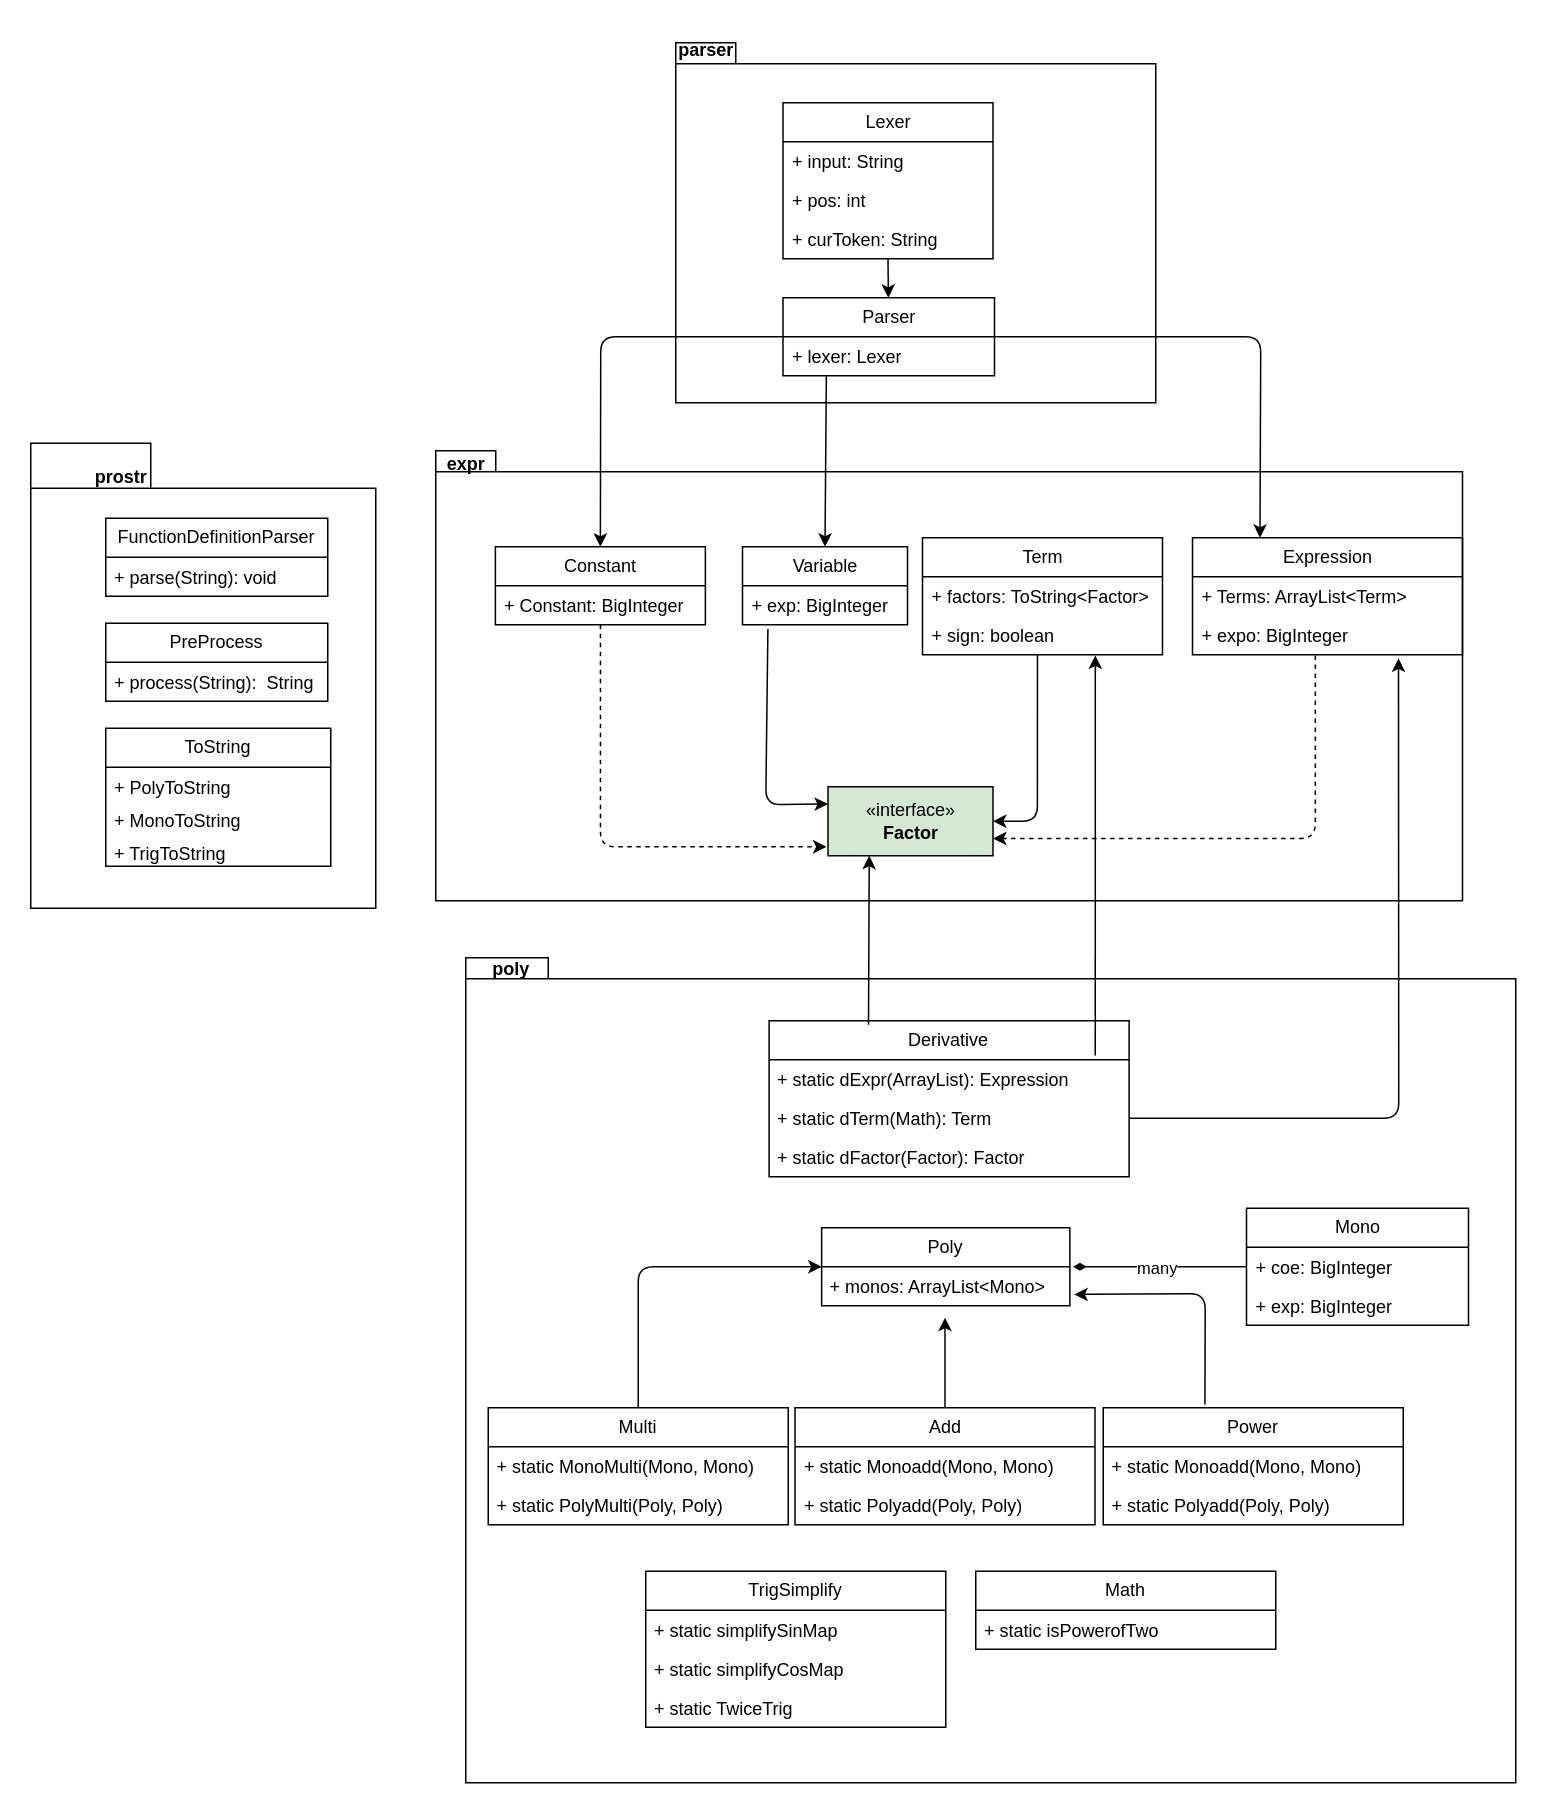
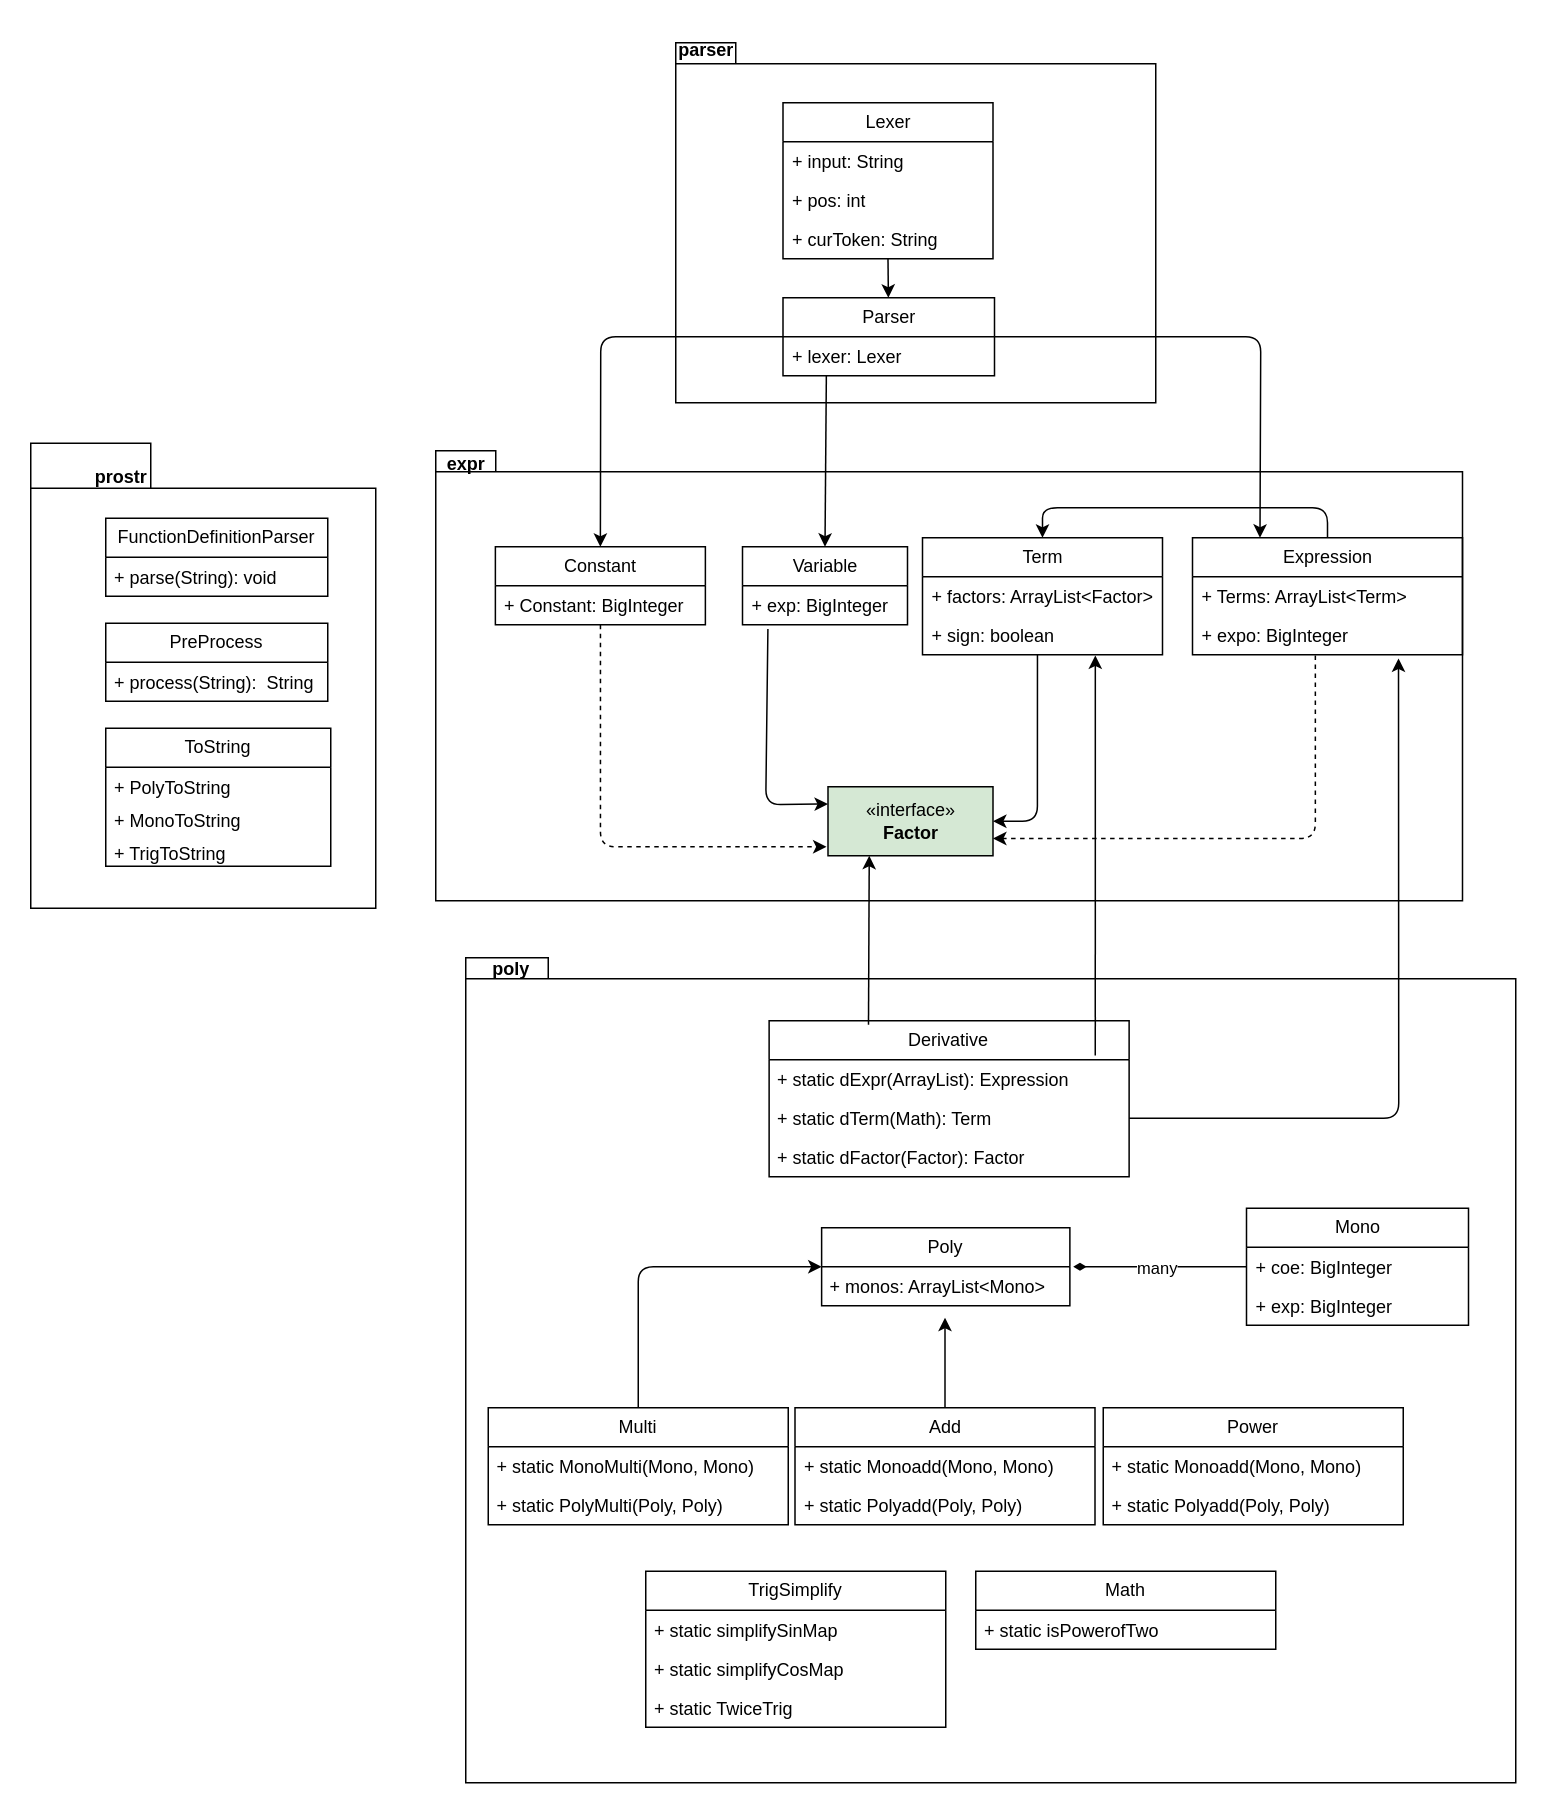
+ <mxCell id="8" style="edgeStyle=orthogonalEdgeStyle;rounded=1;orthogonalLoop=1;jettySize=auto;html=1;entryX=0.5;entryY=0;entryDx=0;entryDy=0;curved=0;" parent="1" source="9" target="13" edge="1"><mxGeometry relative="1" as="geometry"><Array as="points"><mxPoint x="884.5" y="338" /><mxPoint x="694.5" y="338" /></Array></mxGeometry></mxCell>
- <mxCell id="14" value="+ factors: ToString&amp;lt;Factor&amp;gt;" style="text;strokeColor=none;fillColor=none;align=left;verticalAlign=top;spacingLeft=4;spacingRight=4;overflow=hidden;rotatable=0;points=[[0,0.5],[1,0.5]];portConstraint=eastwest;whiteSpace=wrap;html=1;" parent="13" vertex="1"><mxGeometry y="26" width="160" height="26" as="geometry" /></mxCell>
+ <mxCell id="14" value="+ factors: ArrayList&amp;lt;Factor&amp;gt;" style="text;strokeColor=none;fillColor=none;align=left;verticalAlign=top;spacingLeft=4;spacingRight=4;overflow=hidden;rotatable=0;points=[[0,0.5],[1,0.5]];portConstraint=eastwest;whiteSpace=wrap;html=1;" parent="13" vertex="1"><mxGeometry y="26" width="160" height="26" as="geometry" /></mxCell>
- <mxCell id="53" style="edgeStyle=none;html=1;entryX=1.018;entryY=0.709;entryDx=0;entryDy=0;entryPerimeter=0;exitX=0.339;exitY=-0.027;exitDx=0;exitDy=0;exitPerimeter=0;" edge="1" parent="1" source="50" target="35"><mxGeometry relative="1" as="geometry"><Array as="points"><mxPoint x="803" y="862" /></Array></mxGeometry></mxCell>
